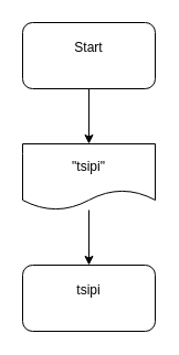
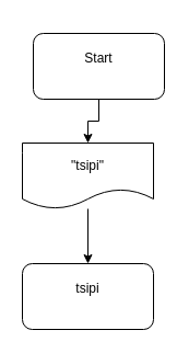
- <mxCell id="3" value="Start&lt;div&gt;&lt;br&gt;&lt;/div&gt;" style="rounded=1;whiteSpace=wrap;html=1;" vertex="1" parent="1"><mxGeometry x="20" y="20" width="120" height="60" as="geometry" /></mxCell>
+ <mxCell id="3" value="Start&lt;div&gt;&lt;br&gt;&lt;/div&gt;" style="rounded=1;whiteSpace=wrap;html=1;" vertex="1" parent="1"><mxGeometry x="30" y="30" width="120" height="60" as="geometry" /></mxCell>
